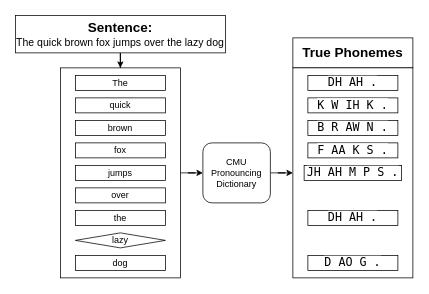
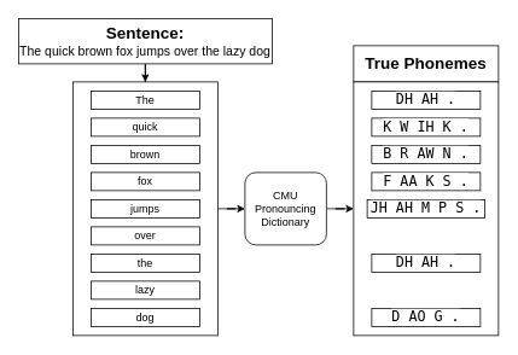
- <mxCell id="16" value="lazy" style="rhombus;whiteSpace=wrap;html=1;" parent="1" vertex="1"><mxGeometry x="100" y="310" width="120" height="20" as="geometry" /></mxCell>
+ <mxCell id="16" value="lazy" style="rounded=0;whiteSpace=wrap;html=1;" parent="1" vertex="1"><mxGeometry x="100" y="310" width="120" height="20" as="geometry" /></mxCell>
